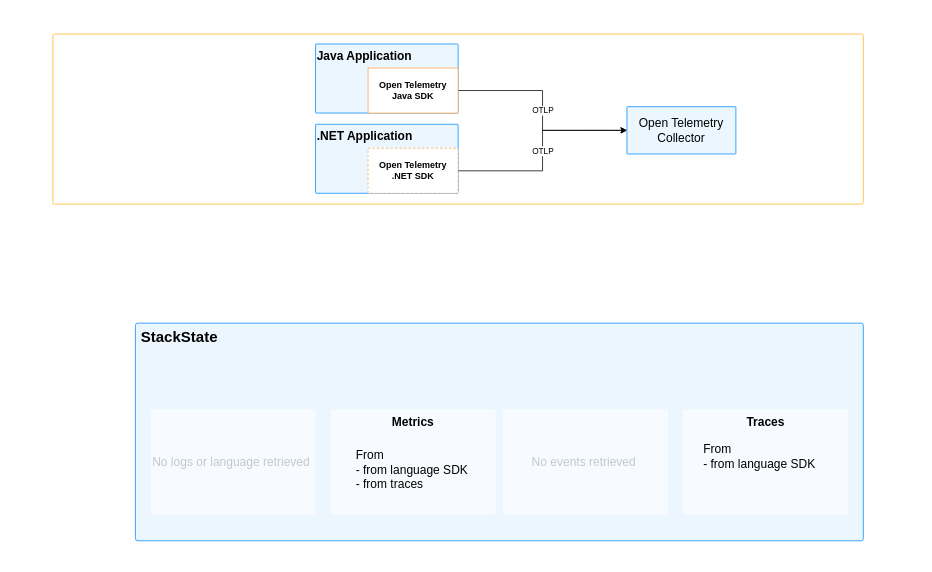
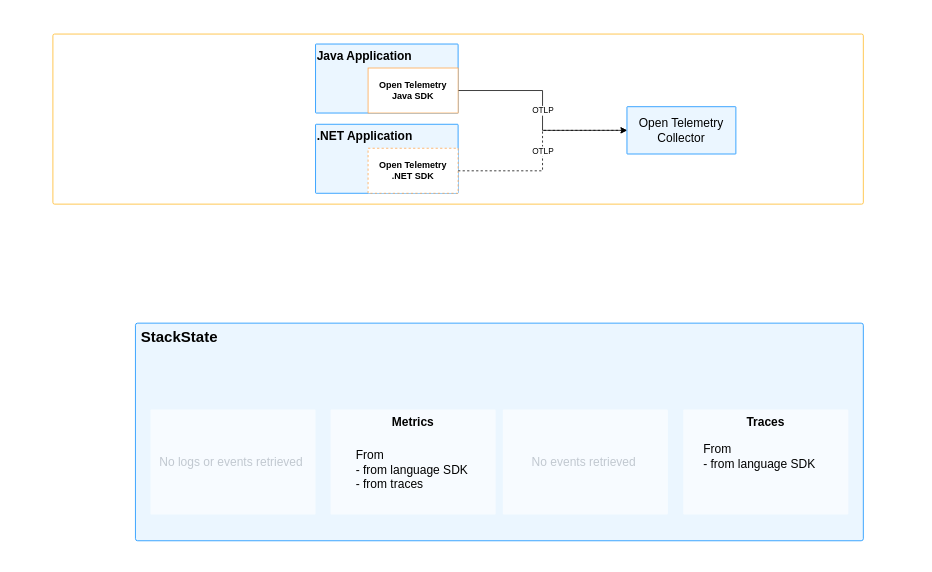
- <mxCell id="19" value="OTLP" style="edgeStyle=orthogonalEdgeStyle;rounded=0;orthogonalLoop=1;jettySize=auto;html=1;entryX=0;entryY=0.5;entryDx=0;entryDy=0;" edge="1" parent="1" source="20" target="4"><mxGeometry relative="1" as="geometry" /></mxCell>
+ <mxCell id="19" value="OTLP" style="edgeStyle=orthogonalEdgeStyle;rounded=0;orthogonalLoop=1;jettySize=auto;html=1;entryX=0;entryY=0.5;entryDx=0;entryDy=0;dashed=1;" edge="1" parent="1" source="20" target="4"><mxGeometry relative="1" as="geometry" /></mxCell>
- <mxCell id="9" value="&lt;font face=&quot;helvetica&quot; size=&quot;1&quot;&gt;&lt;font color=&quot;#c1c8d0&quot; style=&quot;font-size: 16px&quot;&gt;No logs or language retrieved&amp;nbsp;&lt;/font&gt;&lt;br&gt;&lt;/font&gt;" style="text;whiteSpace=wrap;html=1;fillColor=#ffffff;fillOpacity=60;align=center;verticalAlign=middle;rounded=1;arcSize=1;" vertex="1" parent="1"><mxGeometry x="200" y="545" width="220" height="140" as="geometry" /></mxCell>
+ <mxCell id="9" value="&lt;font face=&quot;helvetica&quot; size=&quot;1&quot;&gt;&lt;font color=&quot;#c1c8d0&quot; style=&quot;font-size: 16px&quot;&gt;No logs or events retrieved&amp;nbsp;&lt;/font&gt;&lt;br&gt;&lt;/font&gt;" style="text;whiteSpace=wrap;html=1;fillColor=#ffffff;fillOpacity=60;align=center;verticalAlign=middle;rounded=1;arcSize=1;" vertex="1" parent="1"><mxGeometry x="200" y="545" width="220" height="140" as="geometry" /></mxCell>
